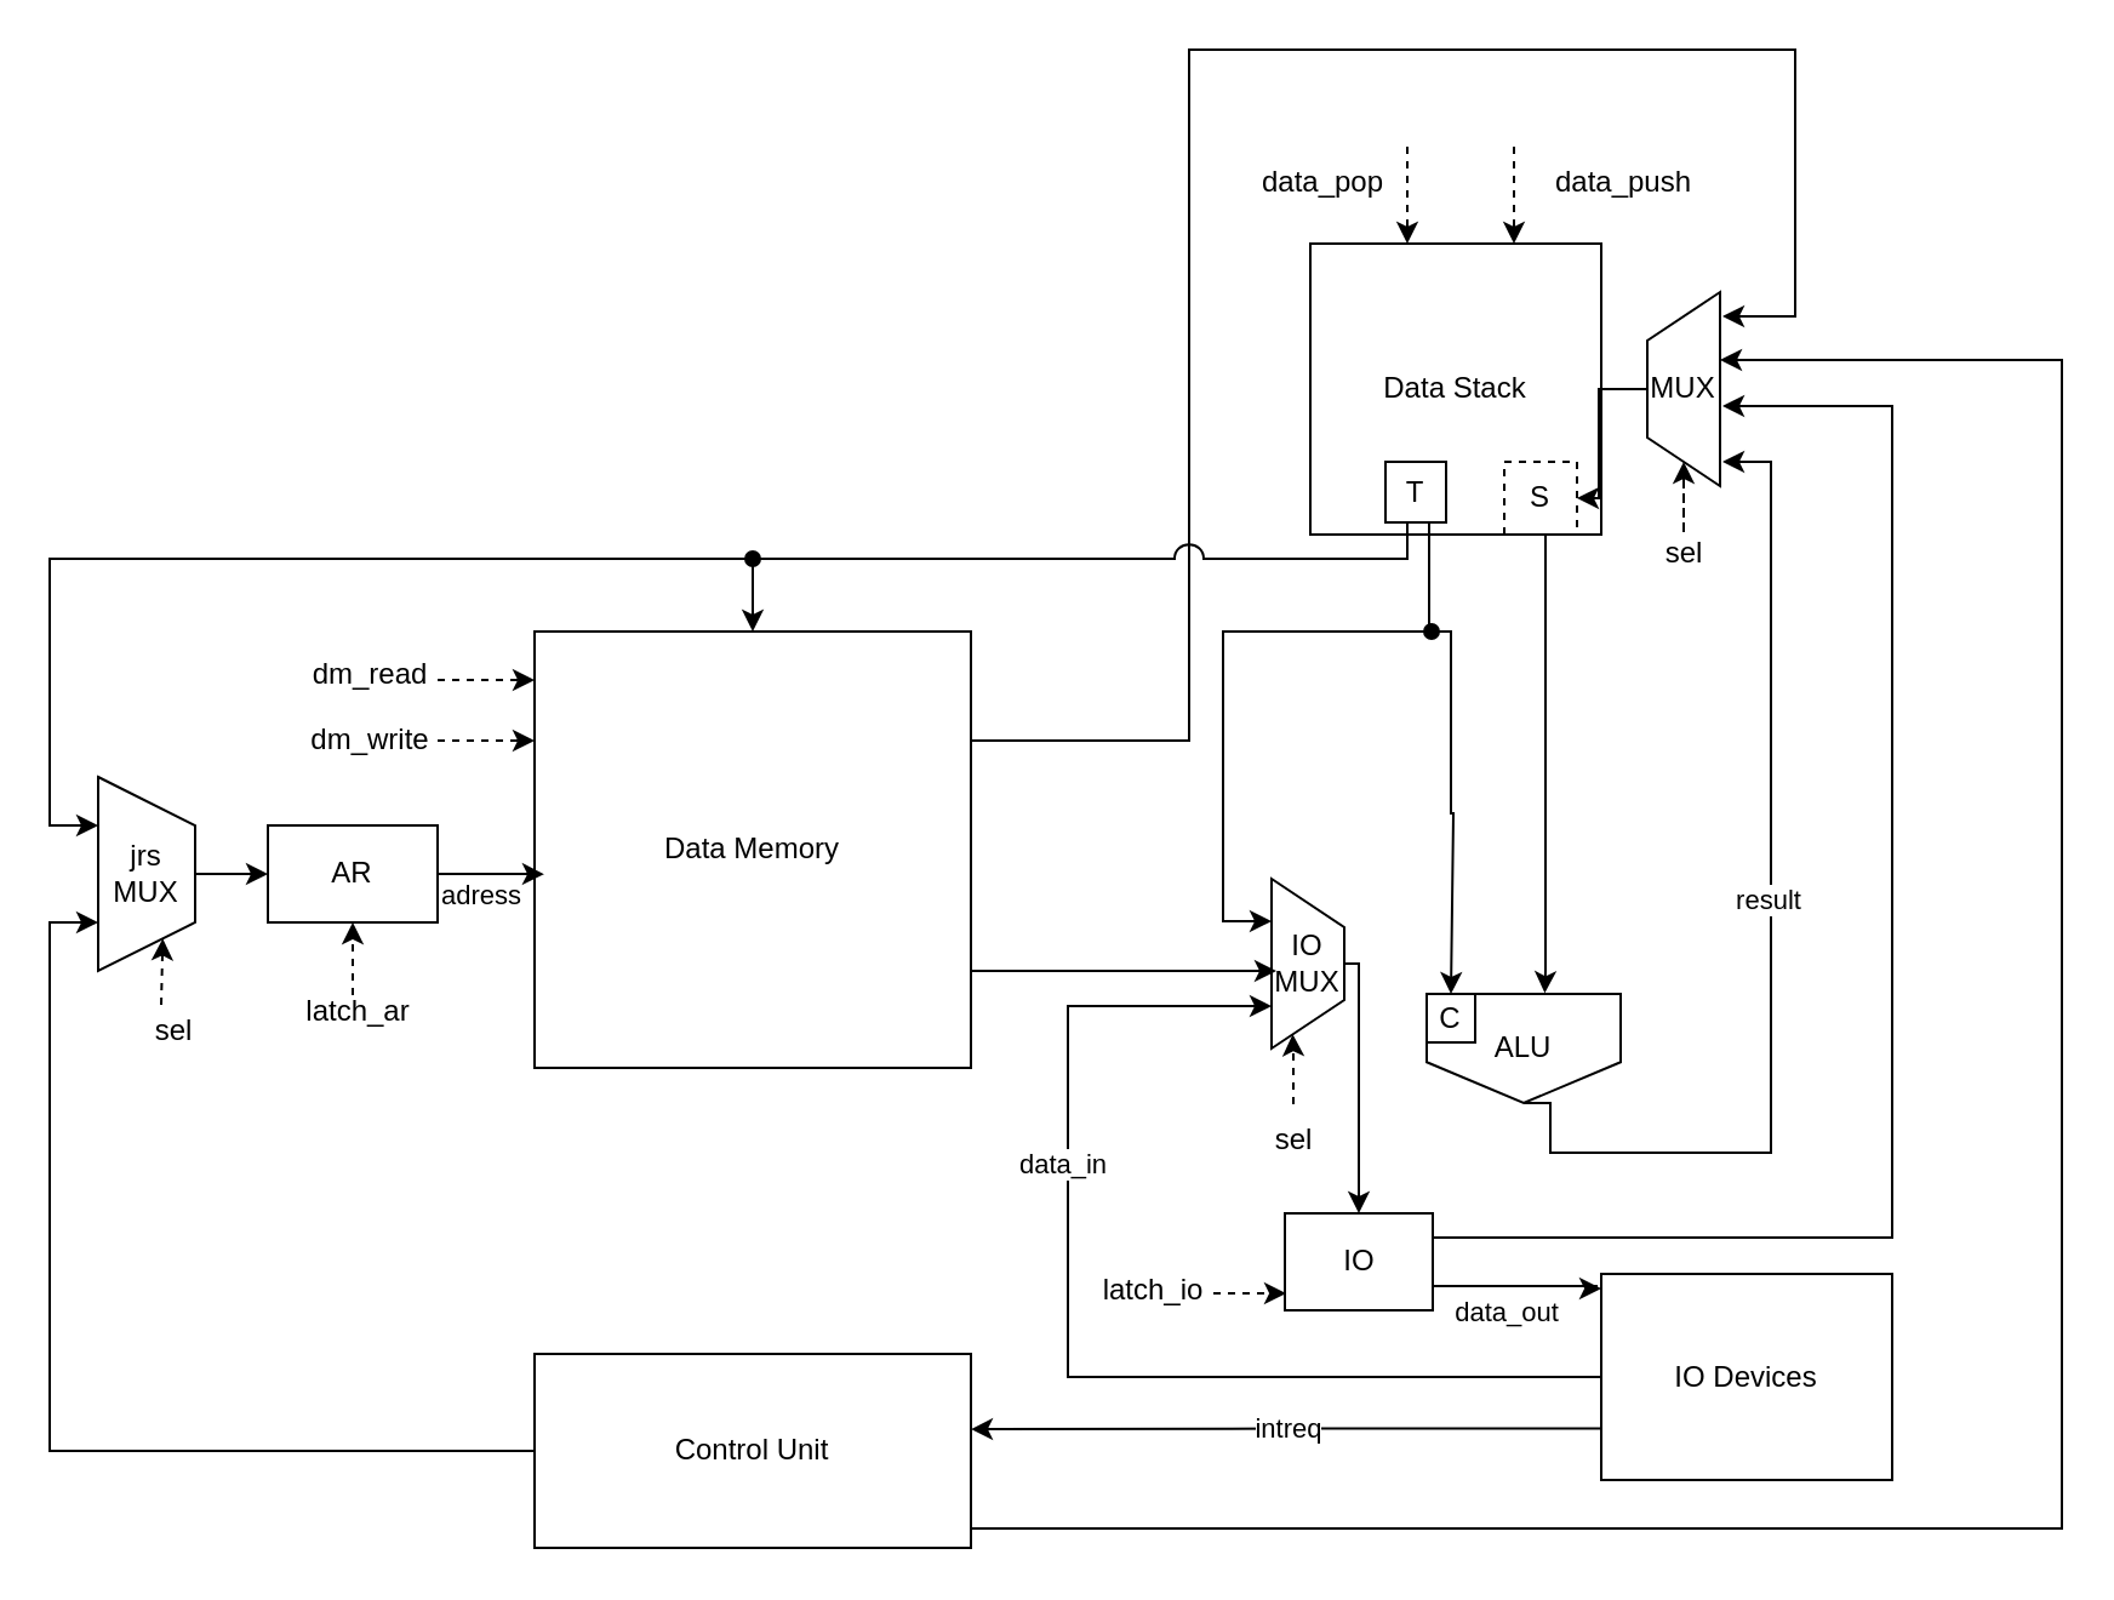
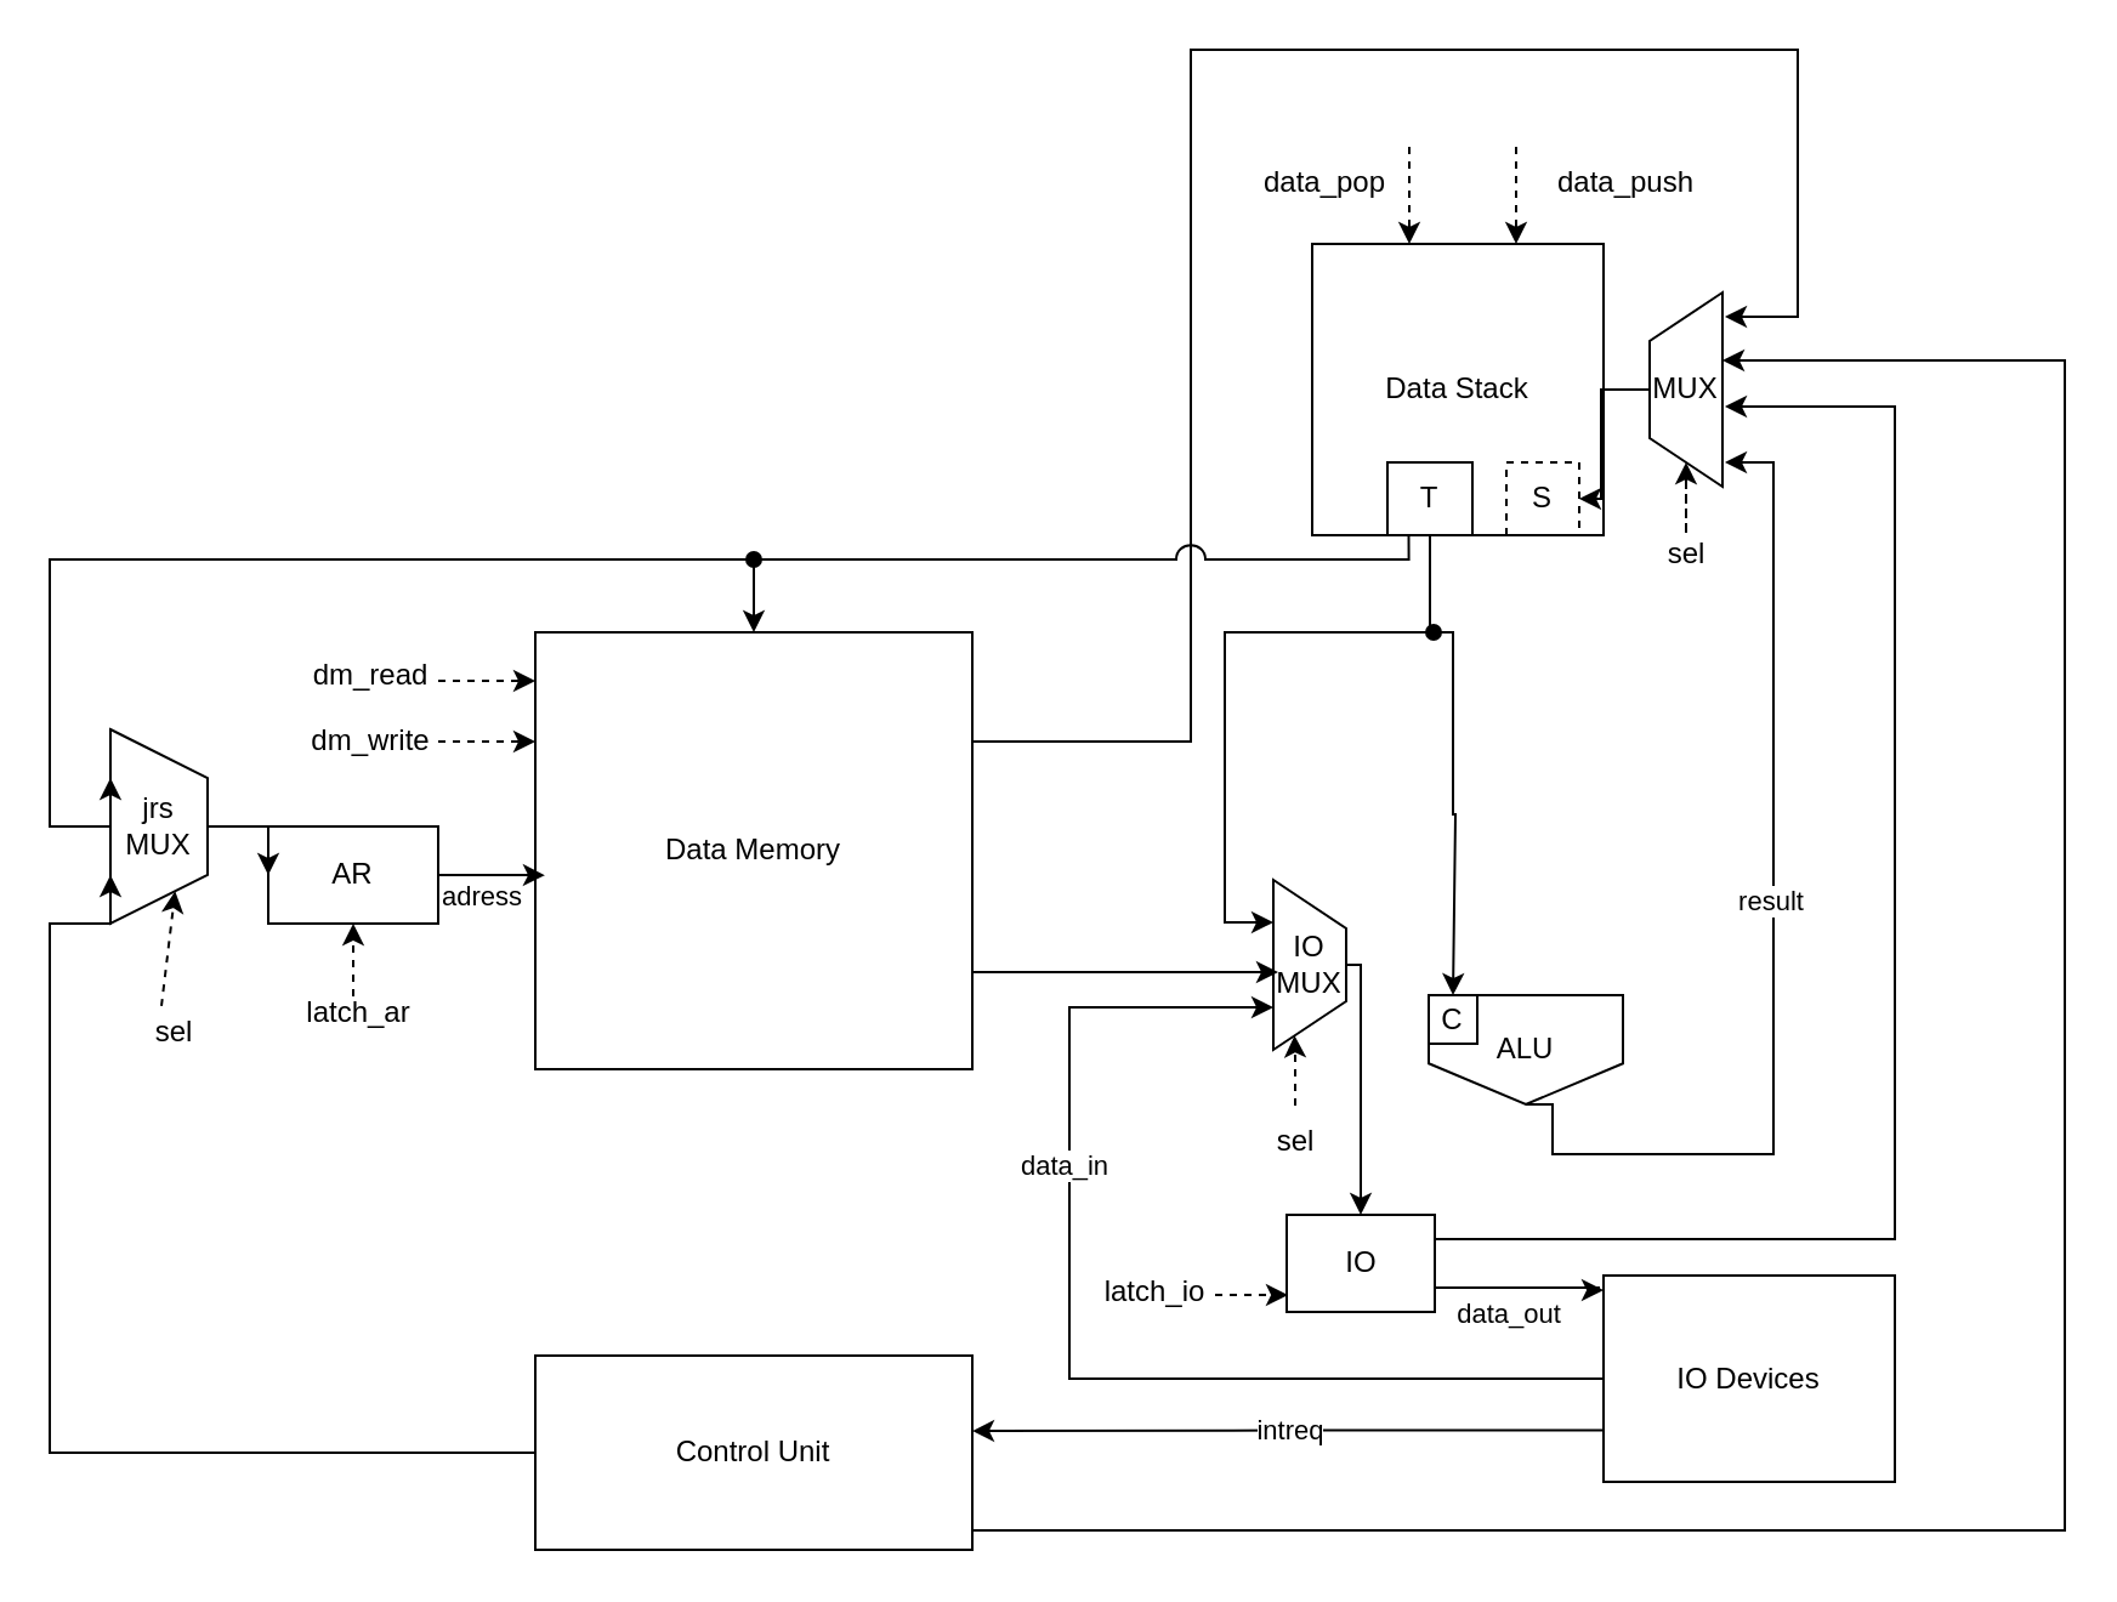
- <mxCell id="10" value="T" style="rounded=0;whiteSpace=wrap;html=1;fillColor=none;" parent="1" vertex="1"><mxGeometry x="571" y="190" width="25" height="25" as="geometry" /></mxCell>
+ <mxCell id="10" value="T" style="rounded=0;whiteSpace=wrap;html=1;fillColor=none;" parent="1" vertex="1"><mxGeometry x="571" y="190" width="35" height="30" as="geometry" /></mxCell>
- <mxCell id="3" style="edgeStyle=orthogonalEdgeStyle;rounded=0;orthogonalLoop=1;jettySize=auto;html=1;exitX=0.5;exitY=1;exitDx=0;exitDy=0;entryX=0.609;entryY=-0.008;entryDx=0;entryDy=0;entryPerimeter=0;" parent="1" source="9" target="5" edge="1"><mxGeometry relative="1" as="geometry"><Array as="points"><mxPoint x="637" y="220" /><mxPoint x="637" y="400" /><mxPoint x="637" y="400" /></Array><mxPoint x="648" y="350" as="sourcePoint" /></mxGeometry></mxCell>
- <mxCell id="21" value="&lt;div&gt;jrs&lt;/div&gt;MUX" style="shape=trapezoid;perimeter=trapezoidPerimeter;whiteSpace=wrap;html=1;fixedSize=1;fillColor=none;direction=south;" parent="1" vertex="1"><mxGeometry x="40" y="320" width="40" height="80" as="geometry" /></mxCell>
+ <mxCell id="21" value="&lt;div&gt;jrs&lt;/div&gt;MUX" style="shape=trapezoid;perimeter=trapezoidPerimeter;whiteSpace=wrap;html=1;fixedSize=1;fillColor=none;direction=south;" parent="1" vertex="1"><mxGeometry x="45" y="300" width="40" height="80" as="geometry" /></mxCell>
